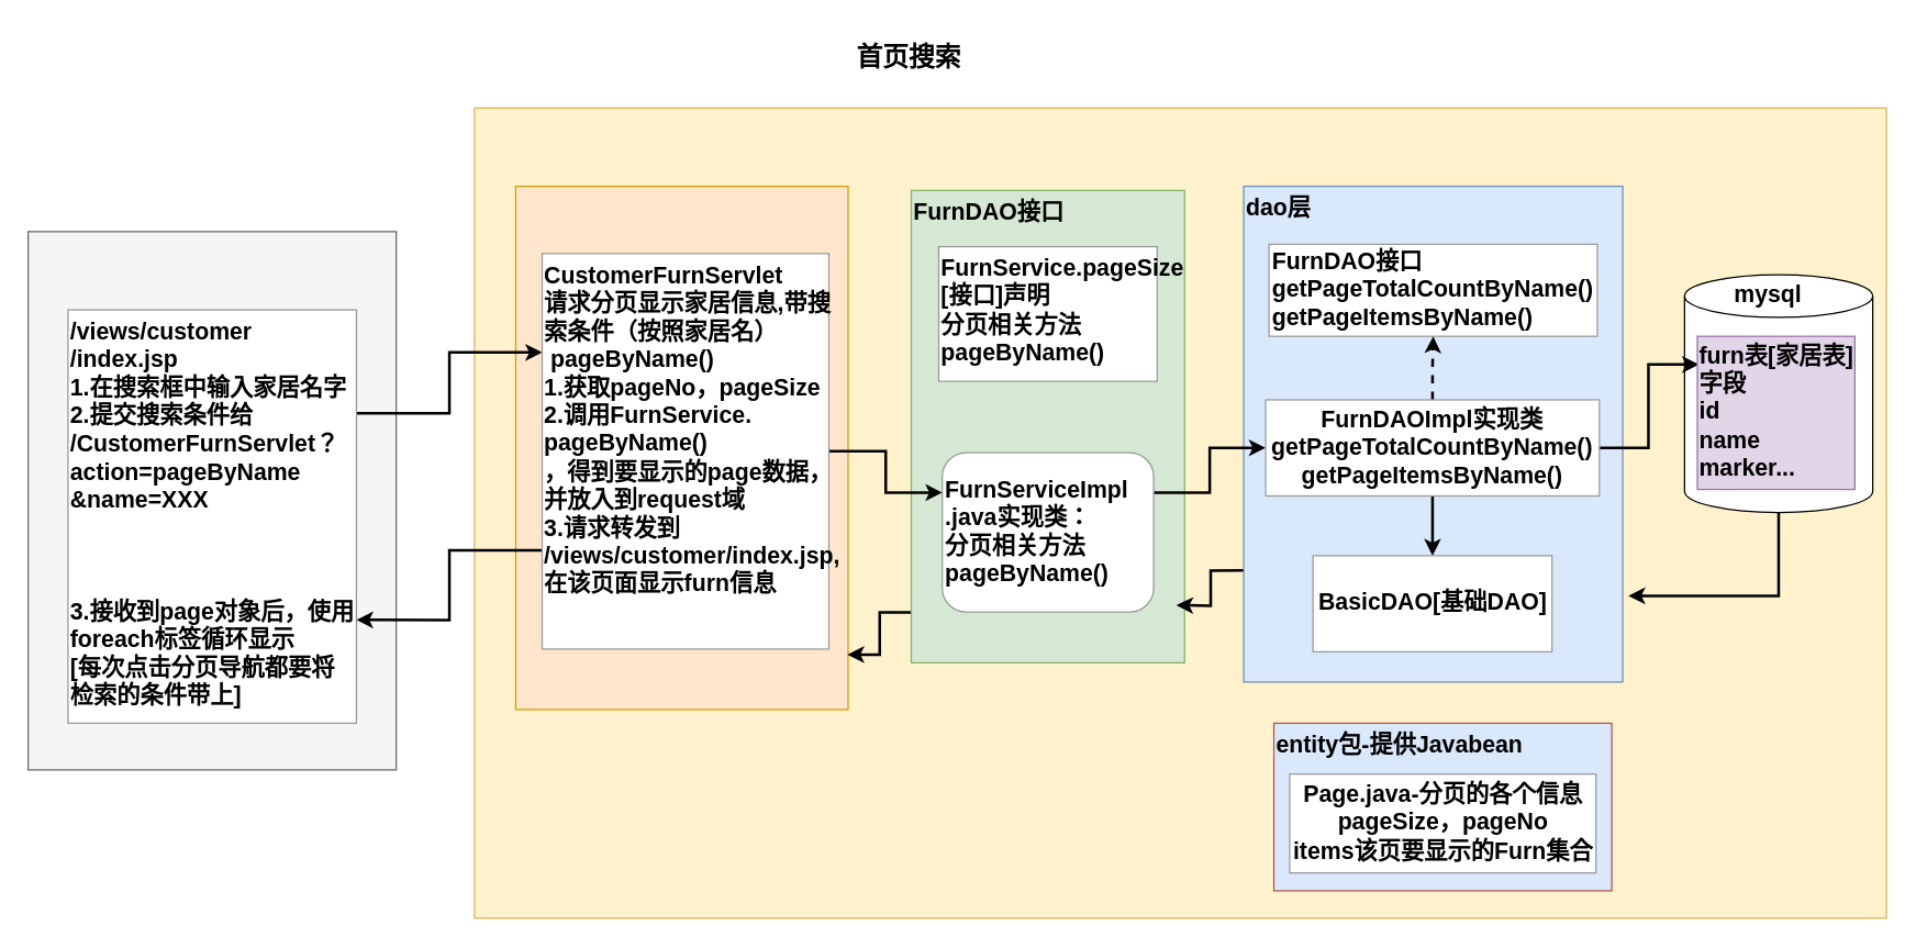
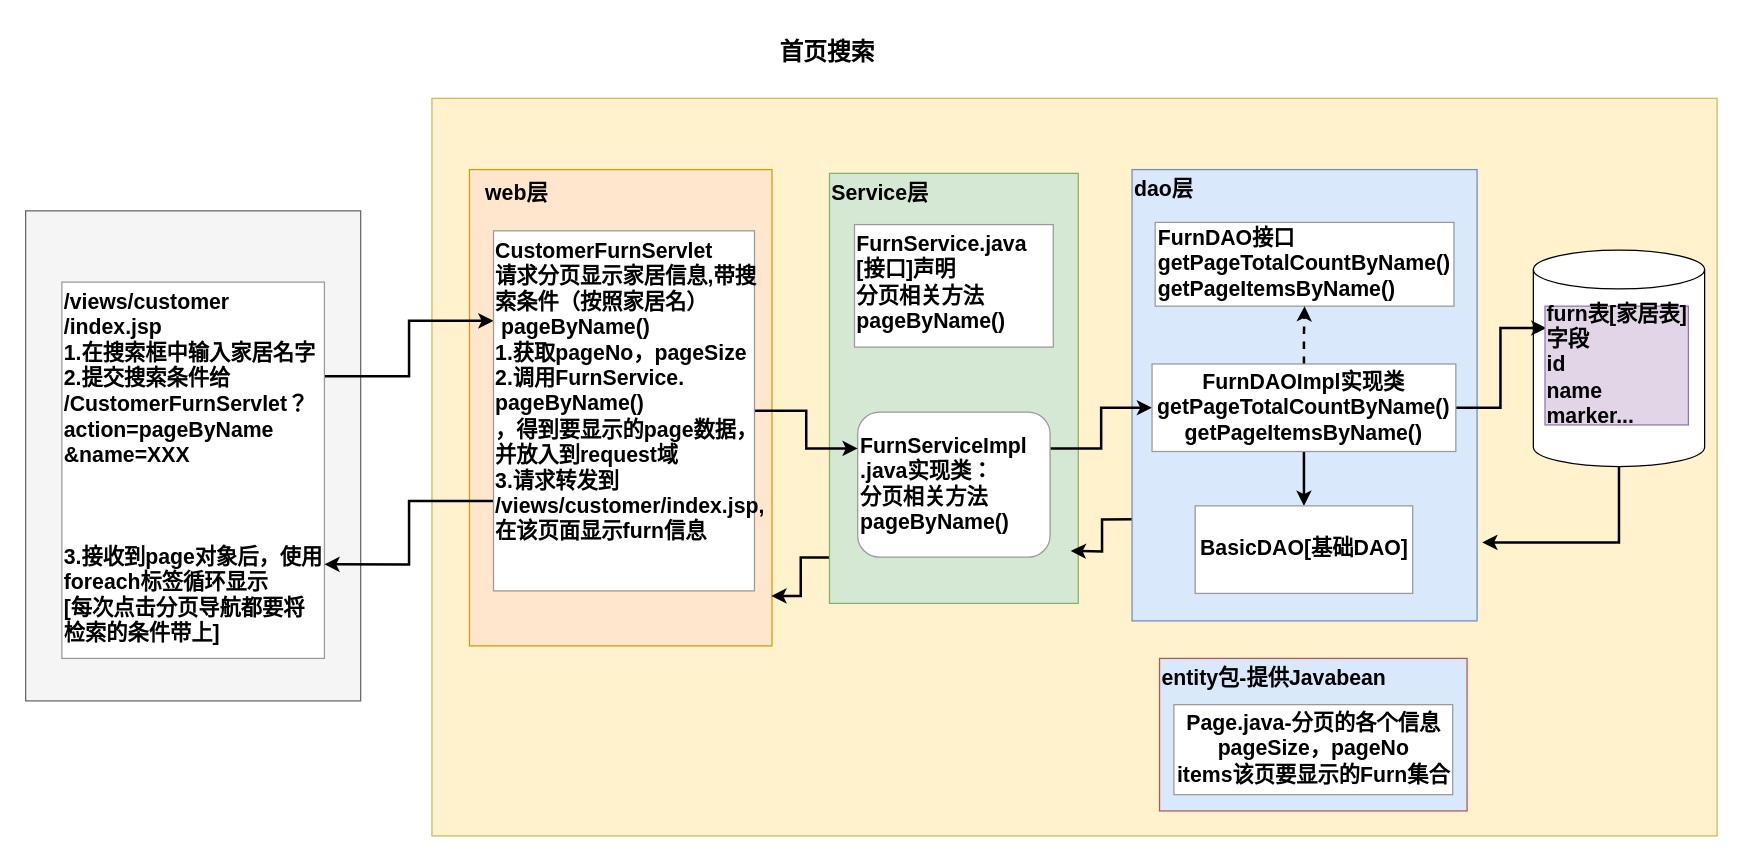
+ <mxCell id="12" value="web层" style="text;html=1;strokeColor=none;fillColor=none;align=left;verticalAlign=top;whiteSpace=wrap;rounded=0;fontSize=17;fontStyle=1" parent="1" vertex="1"><mxGeometry x="386" y="138" width="60" height="30" as="geometry" /></mxCell>
- <mxCell id="7" value="FurnDAO接口" style="text;html=1;strokeColor=#82b366;fillColor=#d5e8d4;align=left;verticalAlign=top;whiteSpace=wrap;rounded=0;fontSize=17;fontStyle=1" parent="1" vertex="1"><mxGeometry x="663" y="138" width="199" height="344" as="geometry" /></mxCell>
+ <mxCell id="7" value="Service层" style="text;html=1;strokeColor=#82b366;fillColor=#d5e8d4;align=left;verticalAlign=top;whiteSpace=wrap;rounded=0;fontSize=17;fontStyle=1" parent="1" vertex="1"><mxGeometry x="663" y="138" width="199" height="344" as="geometry" /></mxCell>
- <mxCell id="22" value="mysql" style="text;html=1;strokeColor=none;fillColor=none;align=center;verticalAlign=middle;whiteSpace=wrap;rounded=0;labelBorderColor=none;fontSize=17;fontStyle=1" parent="1" vertex="1"><mxGeometry x="1256.5" y="199.5" width="60" height="30" as="geometry" /></mxCell>
- <mxCell id="13" value="FurnService.pageSize&lt;br&gt;[接口]声明&lt;br&gt;分页相关方法&lt;br&gt;pageByName()" style="rounded=0;whiteSpace=wrap;html=1;labelBorderColor=none;fontSize=17;strokeColor=#999999;fontStyle=1;align=left;verticalAlign=top;" parent="1" vertex="1"><mxGeometry x="683" y="179" width="159" height="98" as="geometry" /></mxCell>
+ <mxCell id="13" value="FurnService.java&lt;br&gt;[接口]声明&lt;br&gt;分页相关方法&lt;br&gt;pageByName()" style="rounded=0;whiteSpace=wrap;html=1;labelBorderColor=none;fontSize=17;strokeColor=#999999;fontStyle=1;align=left;verticalAlign=top;" parent="1" vertex="1"><mxGeometry x="683" y="179" width="159" height="98" as="geometry" /></mxCell>
- <mxCell id="23" value="furn表[家居表]&lt;br&gt;字段&lt;br&gt;id&lt;br&gt;name&lt;br&gt;marker..." style="rounded=0;whiteSpace=wrap;html=1;labelBorderColor=none;fontSize=17;strokeColor=#9673a6;fillColor=#e1d5e7;fontStyle=1;align=left;" parent="1" vertex="1"><mxGeometry x="1235.31" y="244.25" width="114.69" height="111.5" as="geometry" /></mxCell>
+ <mxCell id="23" value="furn表[家居表]&lt;br&gt;字段&lt;br&gt;id&lt;br&gt;name&lt;br&gt;marker..." style="rounded=0;whiteSpace=wrap;html=1;labelBorderColor=none;fontSize=17;strokeColor=#9673a6;fillColor=#e1d5e7;fontStyle=1;align=left;" parent="1" vertex="1"><mxGeometry x="1235.31" y="244.25" width="114.69" height="95" as="geometry" /></mxCell>
